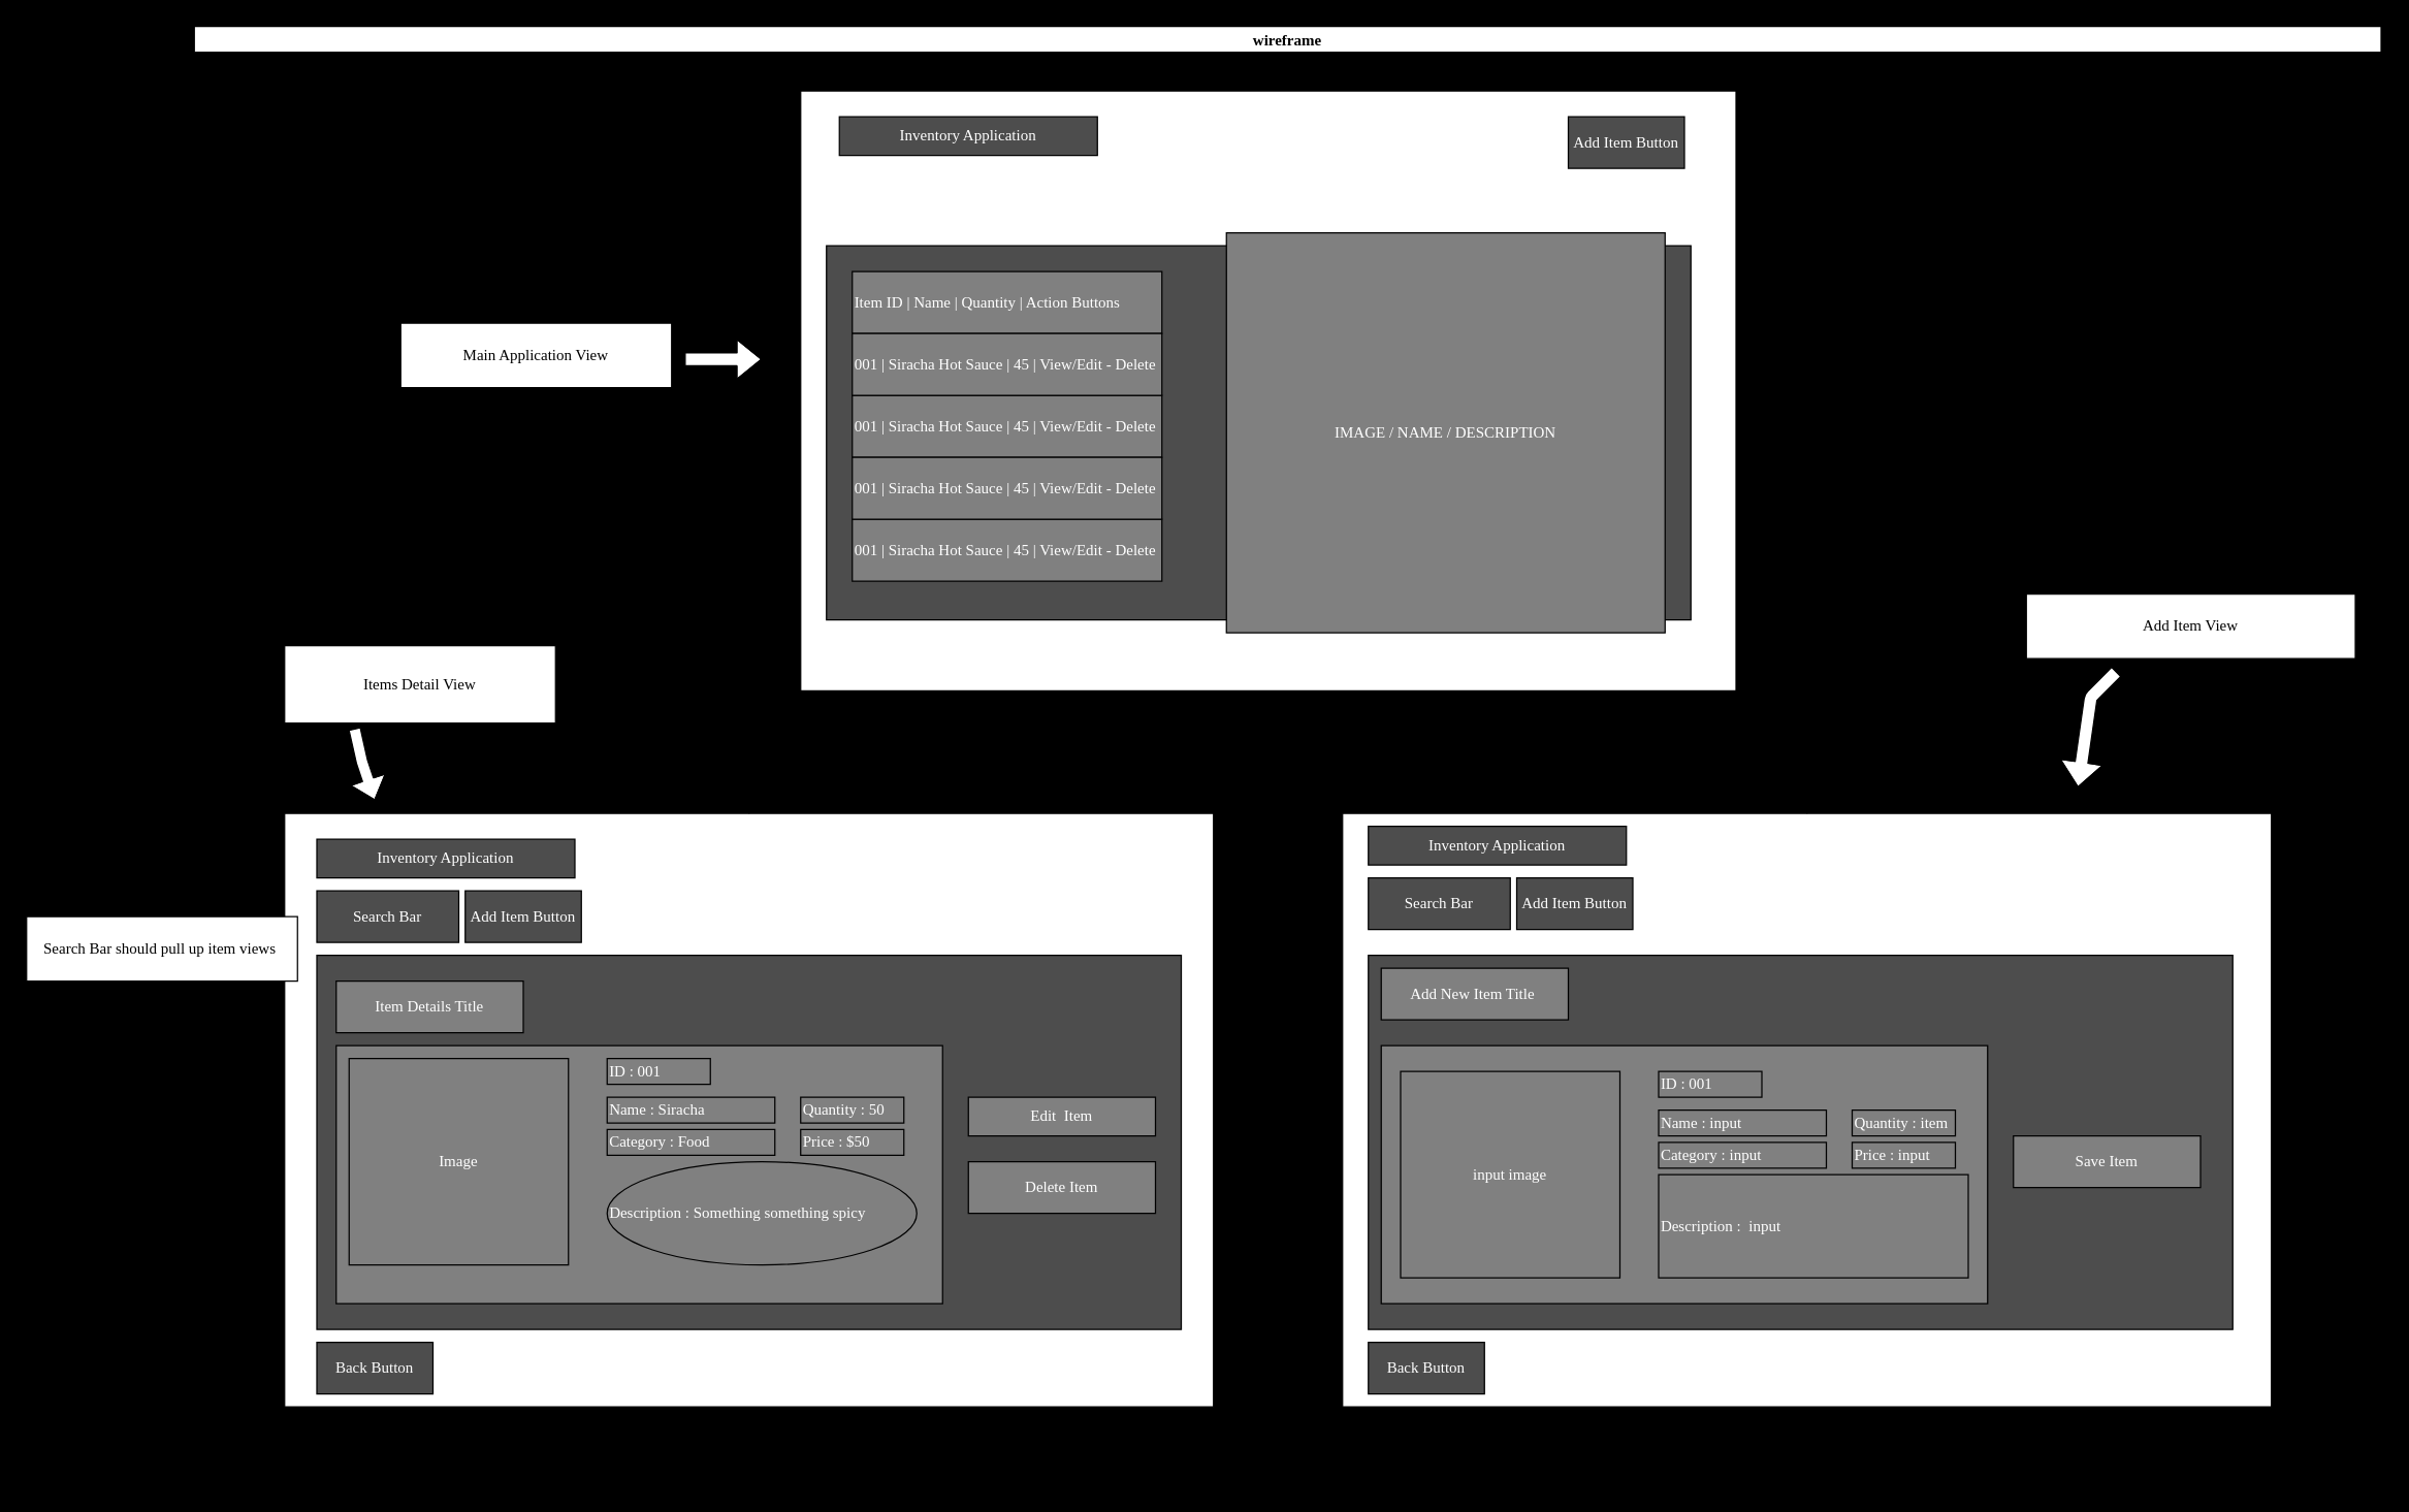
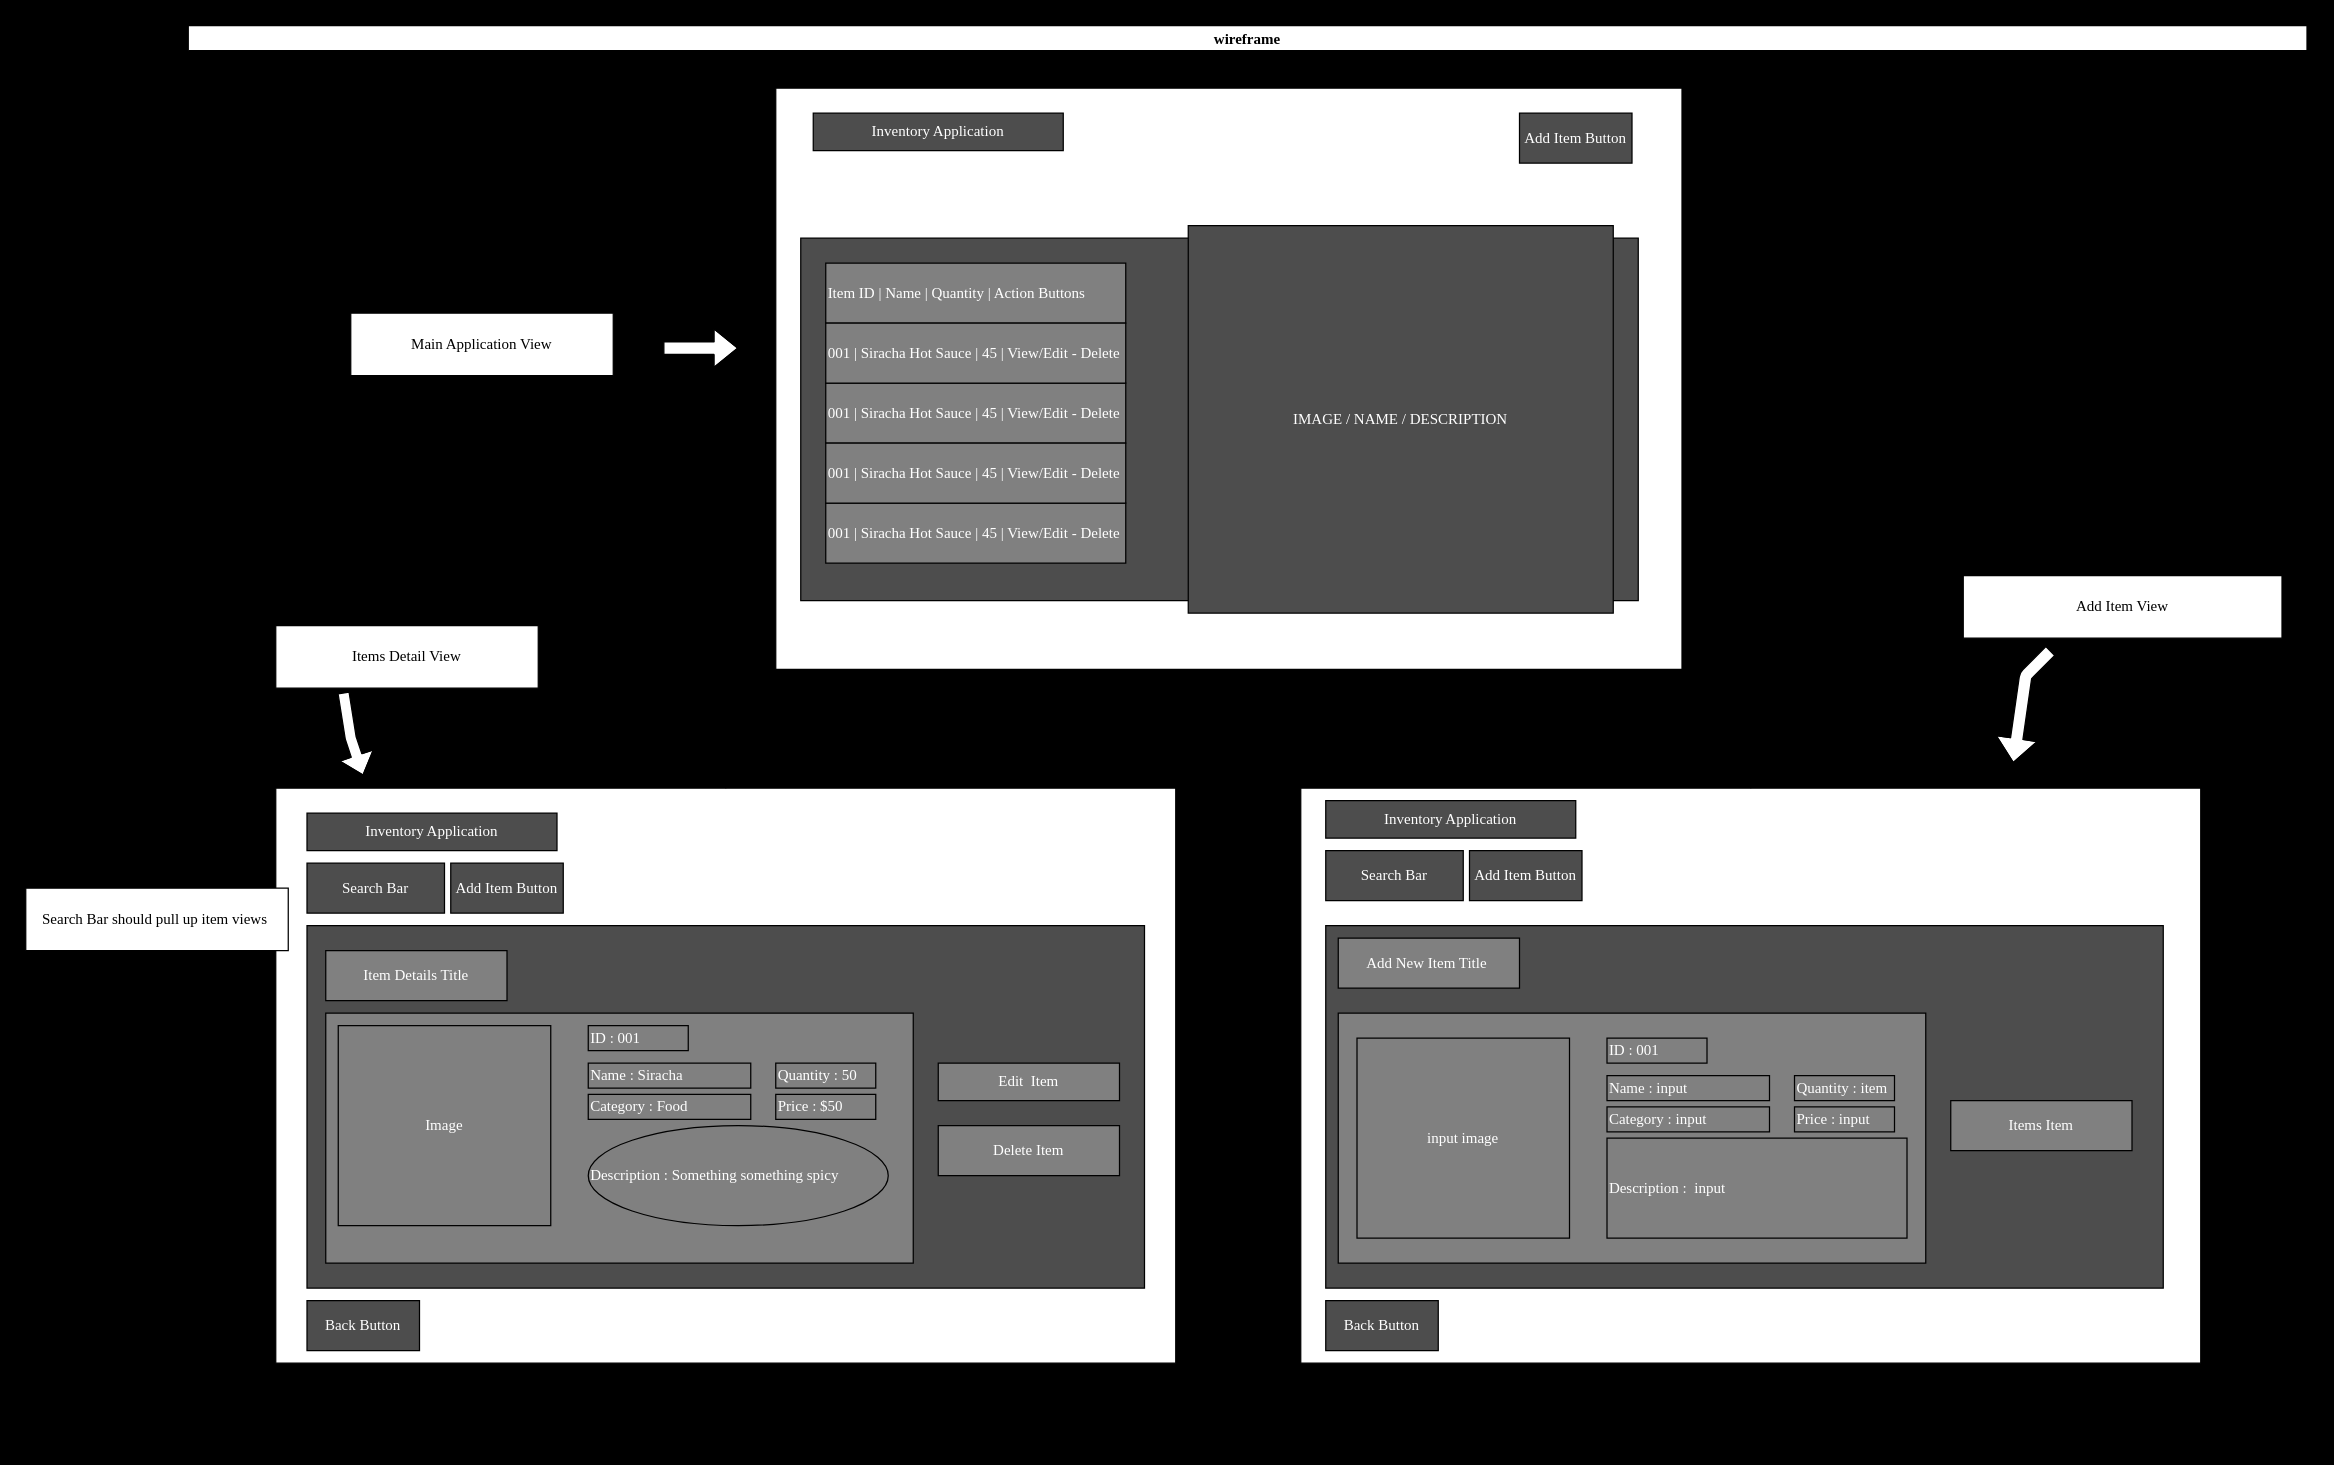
- <mxCell id="10" value="Main Application View" style="whiteSpace=wrap;html=1;align=center;treeFolding=1;treeMoving=1;newEdgeStyle={&quot;edgeStyle&quot;:&quot;elbowEdgeStyle&quot;,&quot;startArrow&quot;:&quot;none&quot;,&quot;endArrow&quot;:&quot;none&quot;};fontFamily=Times New Roman;" parent="2" vertex="1"><mxGeometry x="160" y="230" width="210" height="50" as="geometry" /></mxCell>
+ <mxCell id="10" value="Main Application View" style="whiteSpace=wrap;html=1;align=center;treeFolding=1;treeMoving=1;newEdgeStyle={&quot;edgeStyle&quot;:&quot;elbowEdgeStyle&quot;,&quot;startArrow&quot;:&quot;none&quot;,&quot;endArrow&quot;:&quot;none&quot;};fontFamily=Times New Roman;" parent="2" vertex="1"><mxGeometry x="130" y="230" width="210" height="50" as="geometry" /></mxCell>
- <mxCell id="58" value="IMAGE / NAME / DESCRIPTION" style="rounded=0;whiteSpace=wrap;html=1;fontFamily=Times New Roman;fontColor=#FFFFFF;fillColor=#808080;" parent="2" vertex="1"><mxGeometry x="800" y="160" width="340" height="310" as="geometry" /></mxCell>
+ <mxCell id="58" value="IMAGE / NAME / DESCRIPTION" style="rounded=0;whiteSpace=wrap;html=1;fontFamily=Times New Roman;fontColor=#FFFFFF;fillColor=#4D4D4D;" parent="2" vertex="1"><mxGeometry x="800" y="160" width="340" height="310" as="geometry" /></mxCell>
- <mxCell id="48" value="&amp;nbsp;Items Detail View&amp;nbsp;" style="whiteSpace=wrap;html=1;align=center;treeFolding=1;treeMoving=1;newEdgeStyle={&quot;edgeStyle&quot;:&quot;elbowEdgeStyle&quot;,&quot;startArrow&quot;:&quot;none&quot;,&quot;endArrow&quot;:&quot;none&quot;};fontFamily=Times New Roman;" parent="2" vertex="1"><mxGeometry x="70" y="480" width="210" height="60" as="geometry" /></mxCell>
+ <mxCell id="48" value="&amp;nbsp;Items Detail View&amp;nbsp;" style="whiteSpace=wrap;html=1;align=center;treeFolding=1;treeMoving=1;newEdgeStyle={&quot;edgeStyle&quot;:&quot;elbowEdgeStyle&quot;,&quot;startArrow&quot;:&quot;none&quot;,&quot;endArrow&quot;:&quot;none&quot;};fontFamily=Times New Roman;" parent="2" vertex="1"><mxGeometry x="70" y="480" width="210" height="50" as="geometry" /></mxCell>
- <mxCell id="30" value="Save Item" style="rounded=0;whiteSpace=wrap;html=1;fontFamily=Times New Roman;fontColor=#FFFFFF;fillColor=#808080;" parent="2" vertex="1"><mxGeometry x="1410" y="860" width="145" height="40" as="geometry" /></mxCell>
+ <mxCell id="30" value="Items Item" style="rounded=0;whiteSpace=wrap;html=1;fontFamily=Times New Roman;fontColor=#FFFFFF;fillColor=#808080;" parent="2" vertex="1"><mxGeometry x="1410" y="860" width="145" height="40" as="geometry" /></mxCell>
